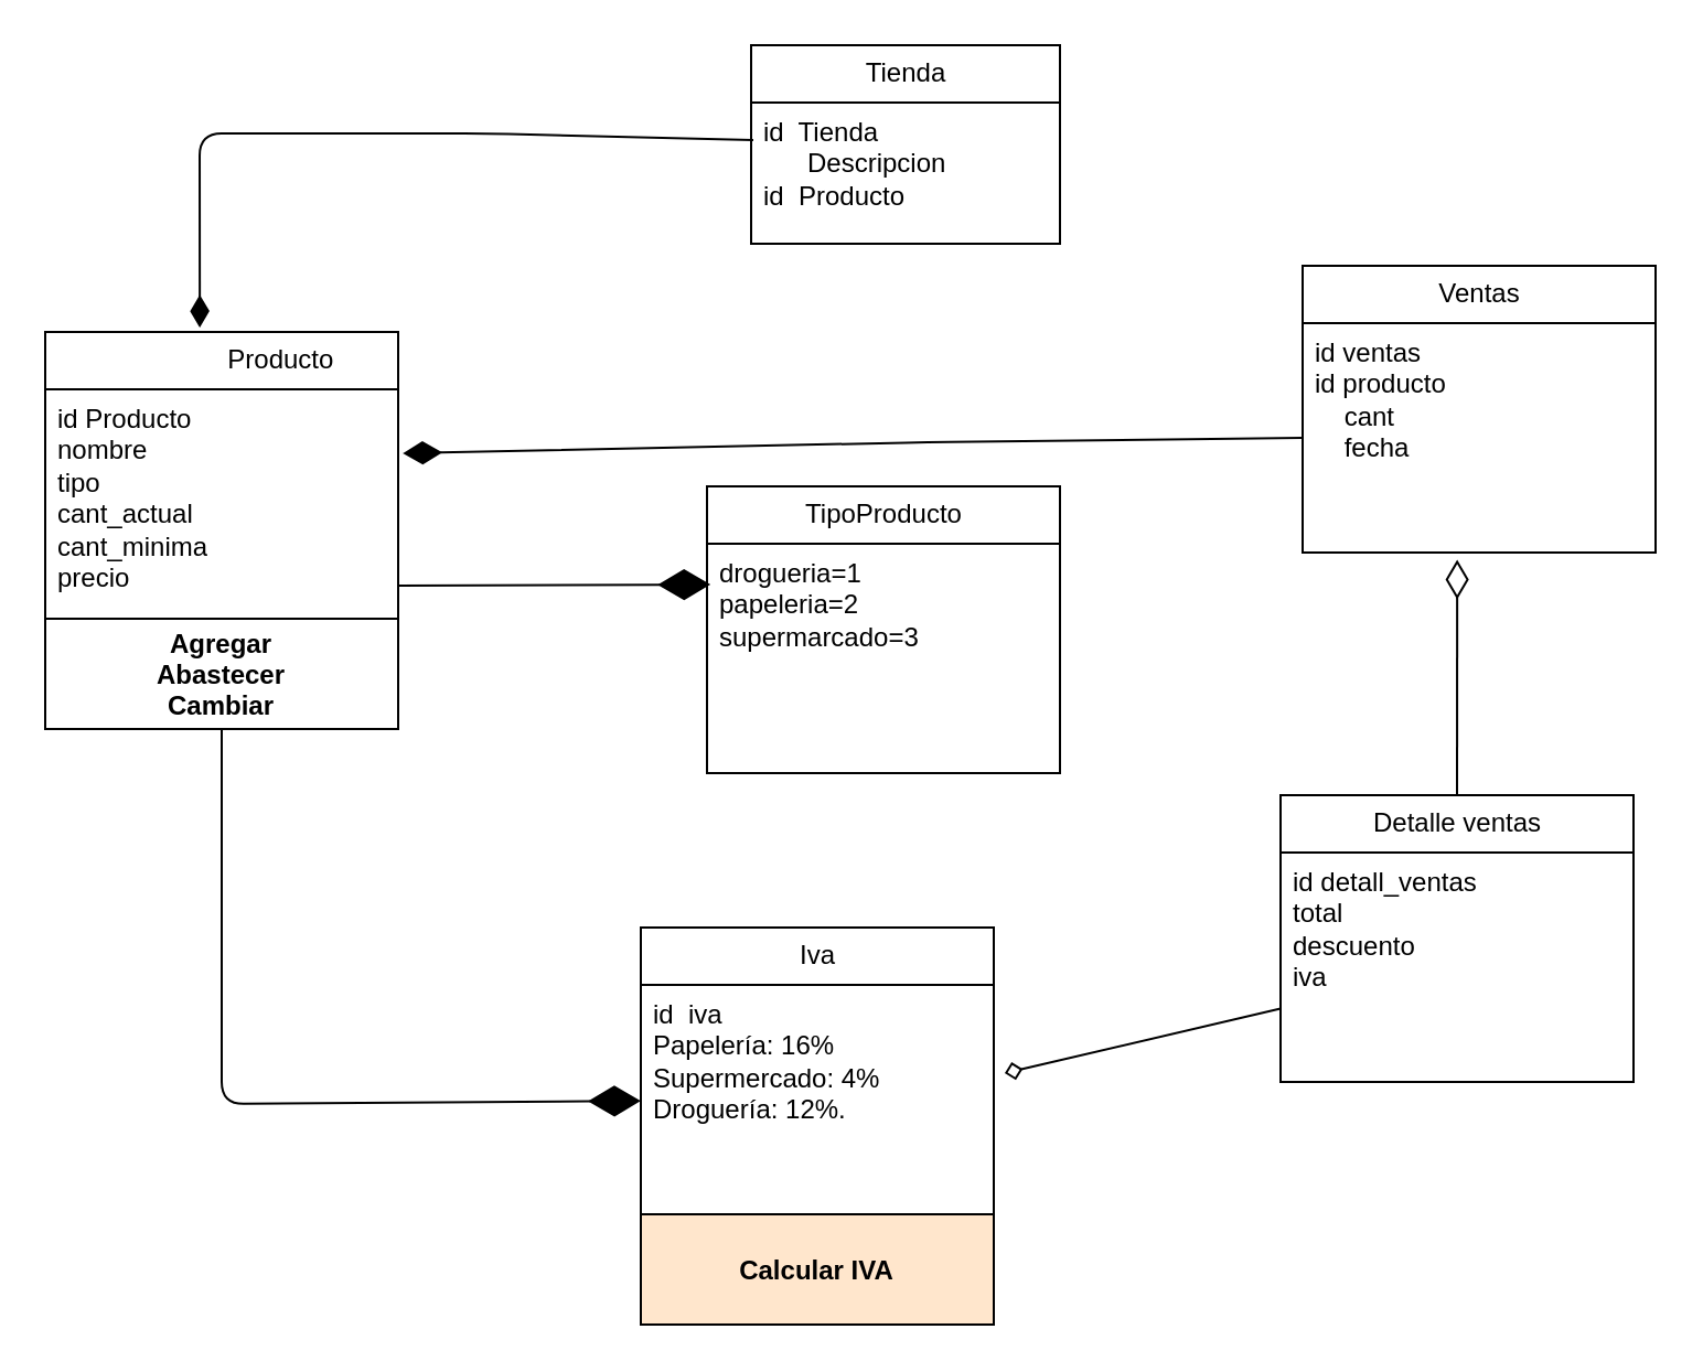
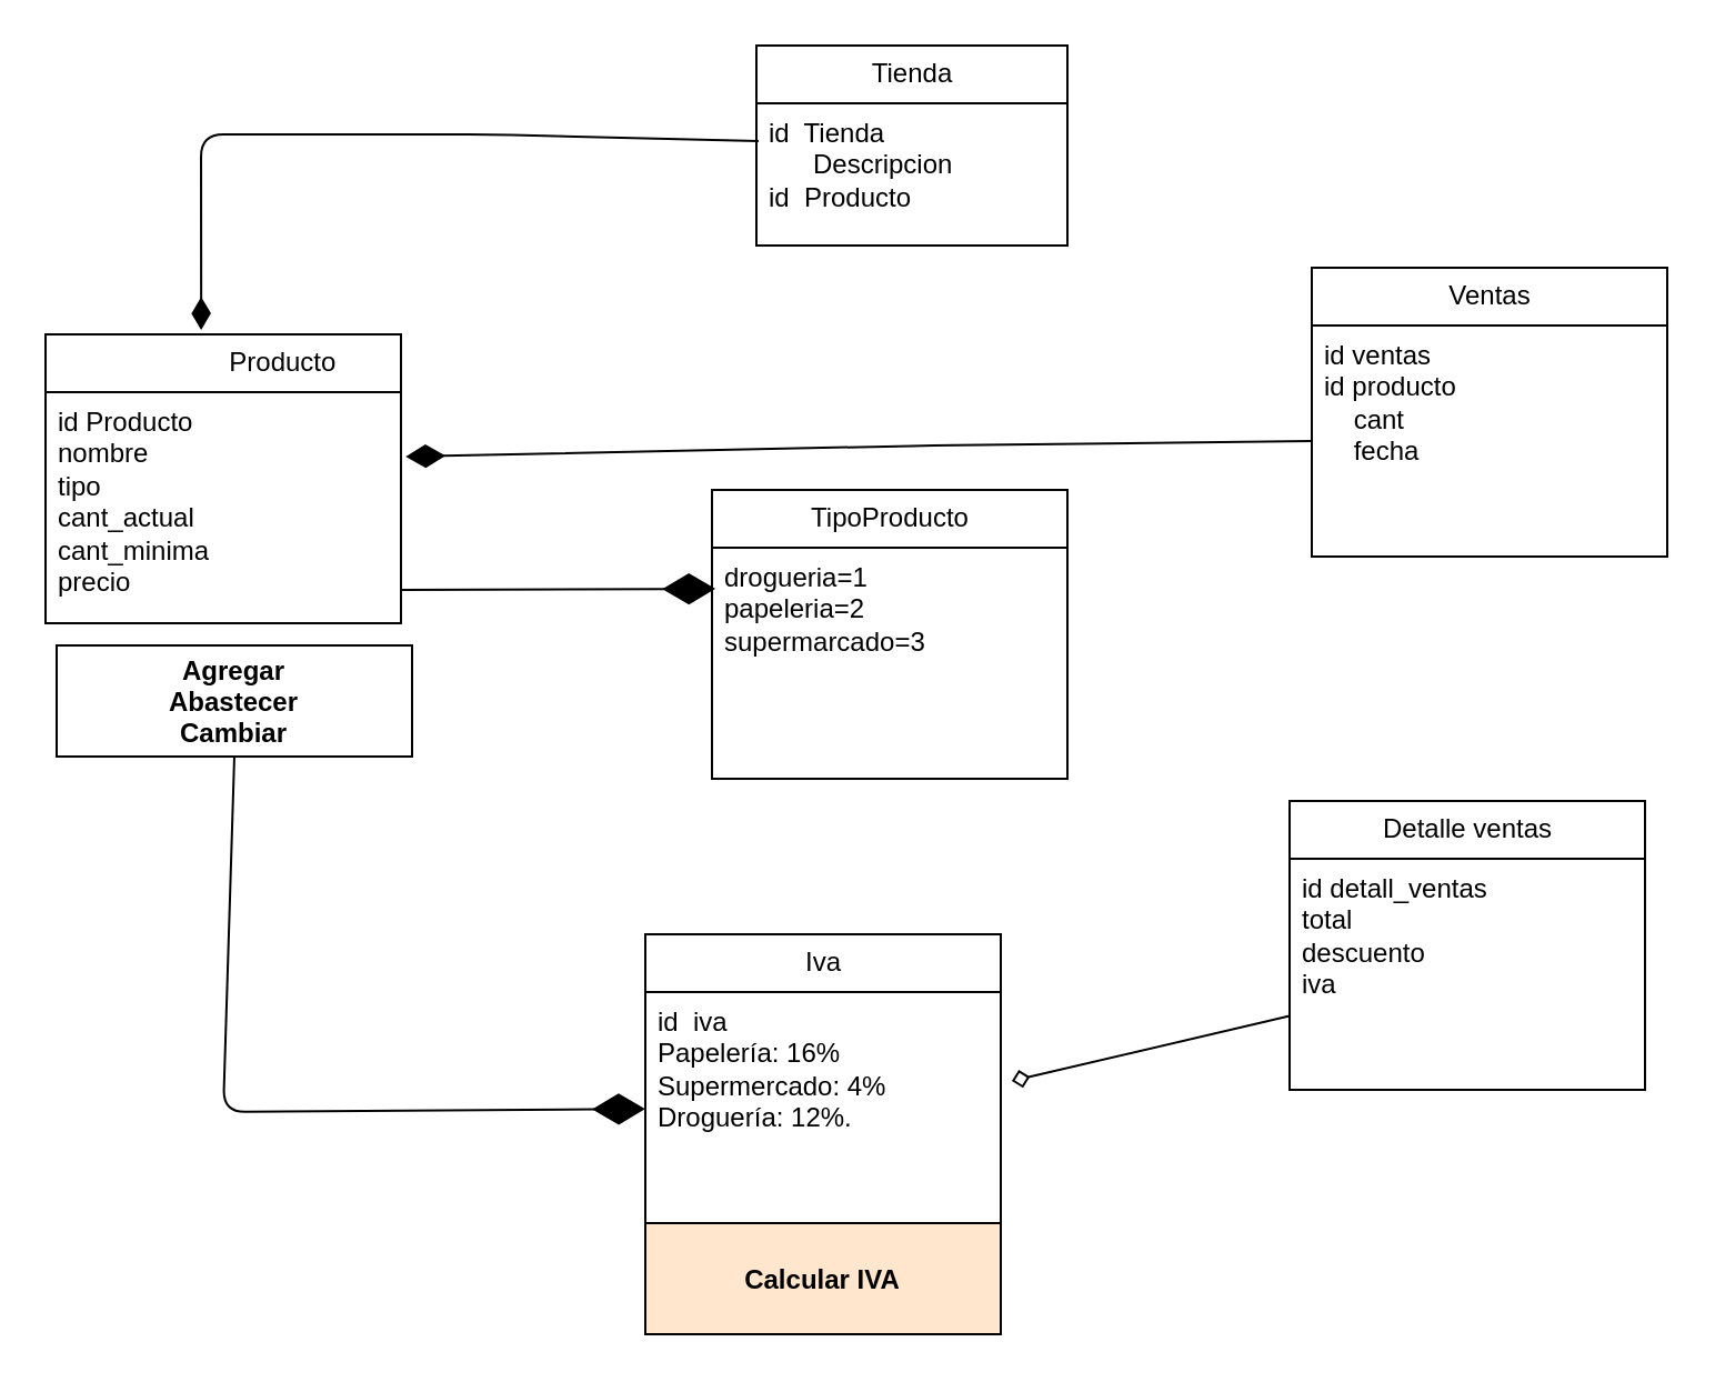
- <mxCell id="15" value="Agregar&#10;Abastecer&#10;Cambiar" style="fontStyle=1;" parent="1" vertex="1"><mxGeometry x="20" y="280" width="160" height="50" as="geometry" /></mxCell>
+ <mxCell id="15" value="Agregar&#10;Abastecer&#10;Cambiar" style="fontStyle=1;" parent="1" vertex="1"><mxGeometry x="25" y="290" width="160" height="50" as="geometry" /></mxCell>
- <mxCell id="10" style="edgeStyle=none;html=1;exitX=0.5;exitY=0;exitDx=0;exitDy=0;entryX=0.438;entryY=1.031;entryDx=0;entryDy=0;entryPerimeter=0;endArrow=diamondThin;endFill=0;endSize=15;" parent="1" source="11" target="7" edge="1"><mxGeometry relative="1" as="geometry" /></mxCell>
